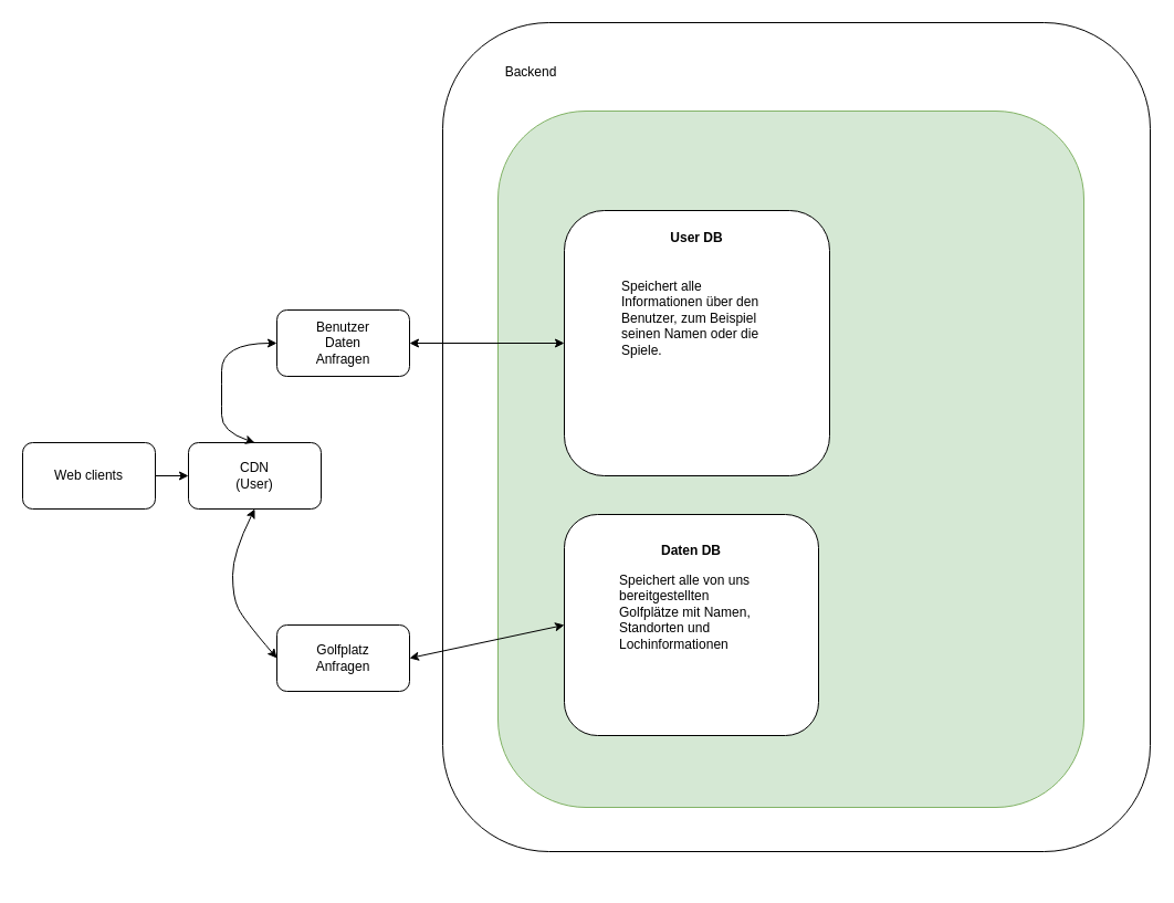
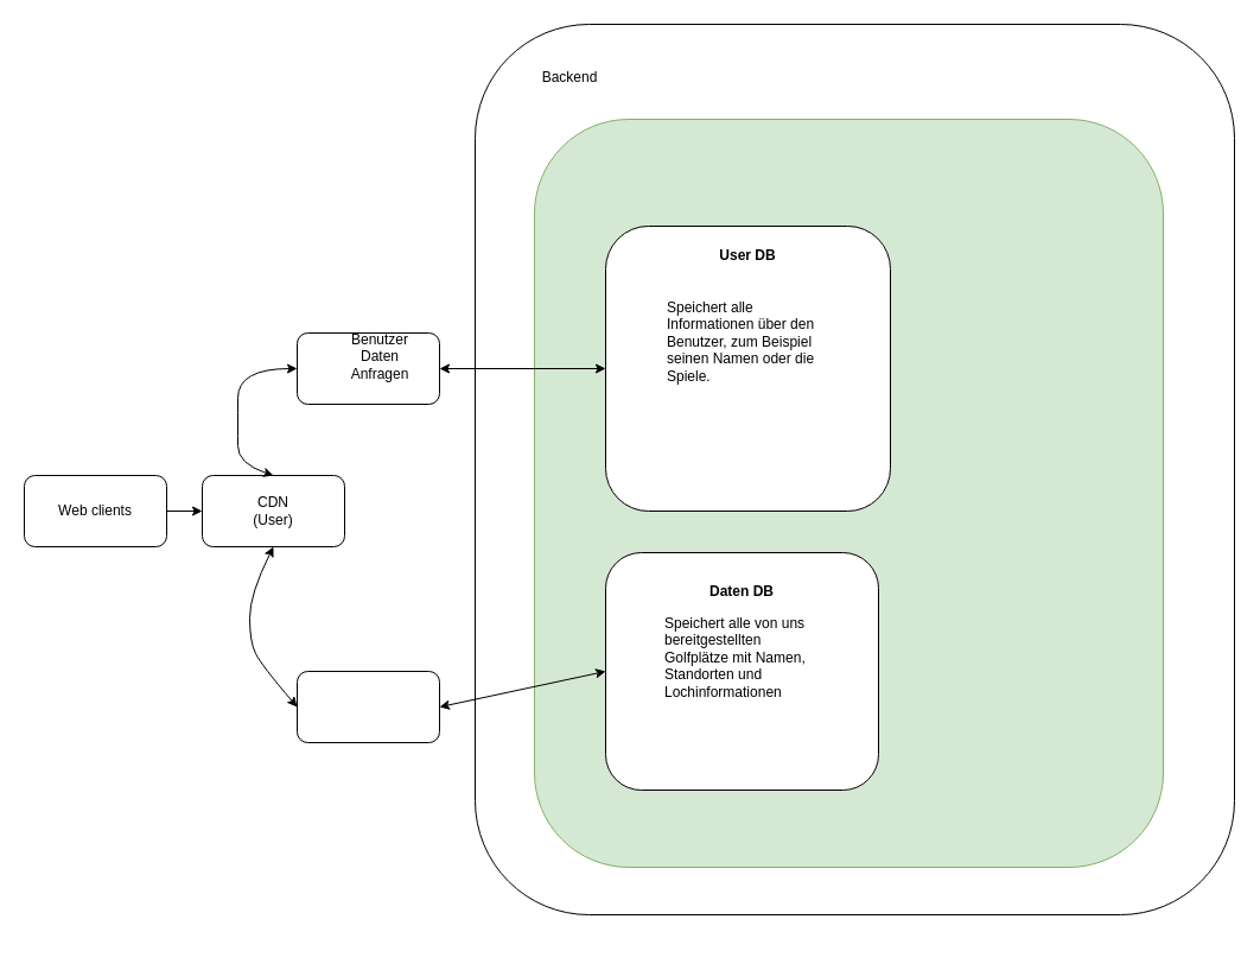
- <mxCell id="21" value="Benutzer&lt;br&gt;Daten&lt;br&gt;Anfragen" style="text;html=1;strokeColor=none;fillColor=none;align=center;verticalAlign=middle;whiteSpace=wrap;rounded=0;" parent="19" vertex="1"><mxGeometry x="30" y="15" width="60" height="30" as="geometry" /></mxCell>
+ <mxCell id="21" value="Benutzer&lt;br&gt;Daten&lt;br&gt;Anfragen" style="text;html=1;strokeColor=none;fillColor=none;align=center;verticalAlign=middle;whiteSpace=wrap;rounded=0;" parent="19" vertex="1"><mxGeometry x="40" y="5" width="60" height="30" as="geometry" /></mxCell>
- <mxCell id="24" value="Golfplatz&lt;br&gt;Anfragen" style="text;html=1;strokeColor=none;fillColor=none;align=center;verticalAlign=middle;whiteSpace=wrap;rounded=0;" parent="22" vertex="1"><mxGeometry x="30" y="12.5" width="60" height="35" as="geometry" /></mxCell>
